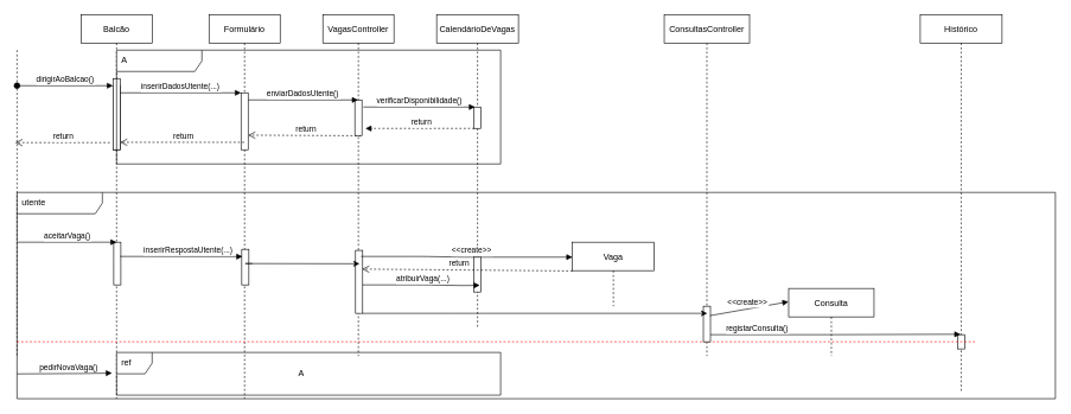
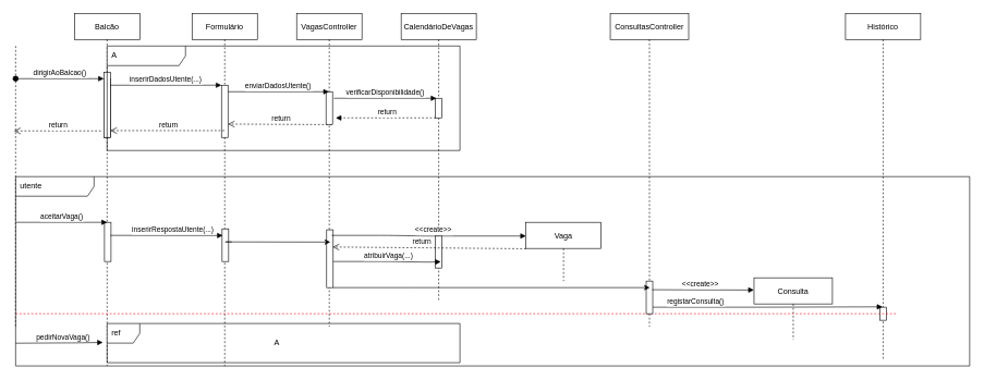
- <mxCell id="23" value="Consulta" style="shape=umlLifeline;perimeter=lifelinePerimeter;container=1;collapsible=0;recursiveResize=0;rounded=0;shadow=0;strokeWidth=1;" parent="1" vertex="1"><mxGeometry x="1108" y="405" width="120" height="95" as="geometry" /></mxCell>
+ <mxCell id="23" value="Consulta" style="shape=umlLifeline;perimeter=lifelinePerimeter;container=1;collapsible=0;recursiveResize=0;rounded=0;shadow=0;strokeWidth=1;" parent="1" vertex="1"><mxGeometry x="1153" y="425" width="120" height="95" as="geometry" /></mxCell>
